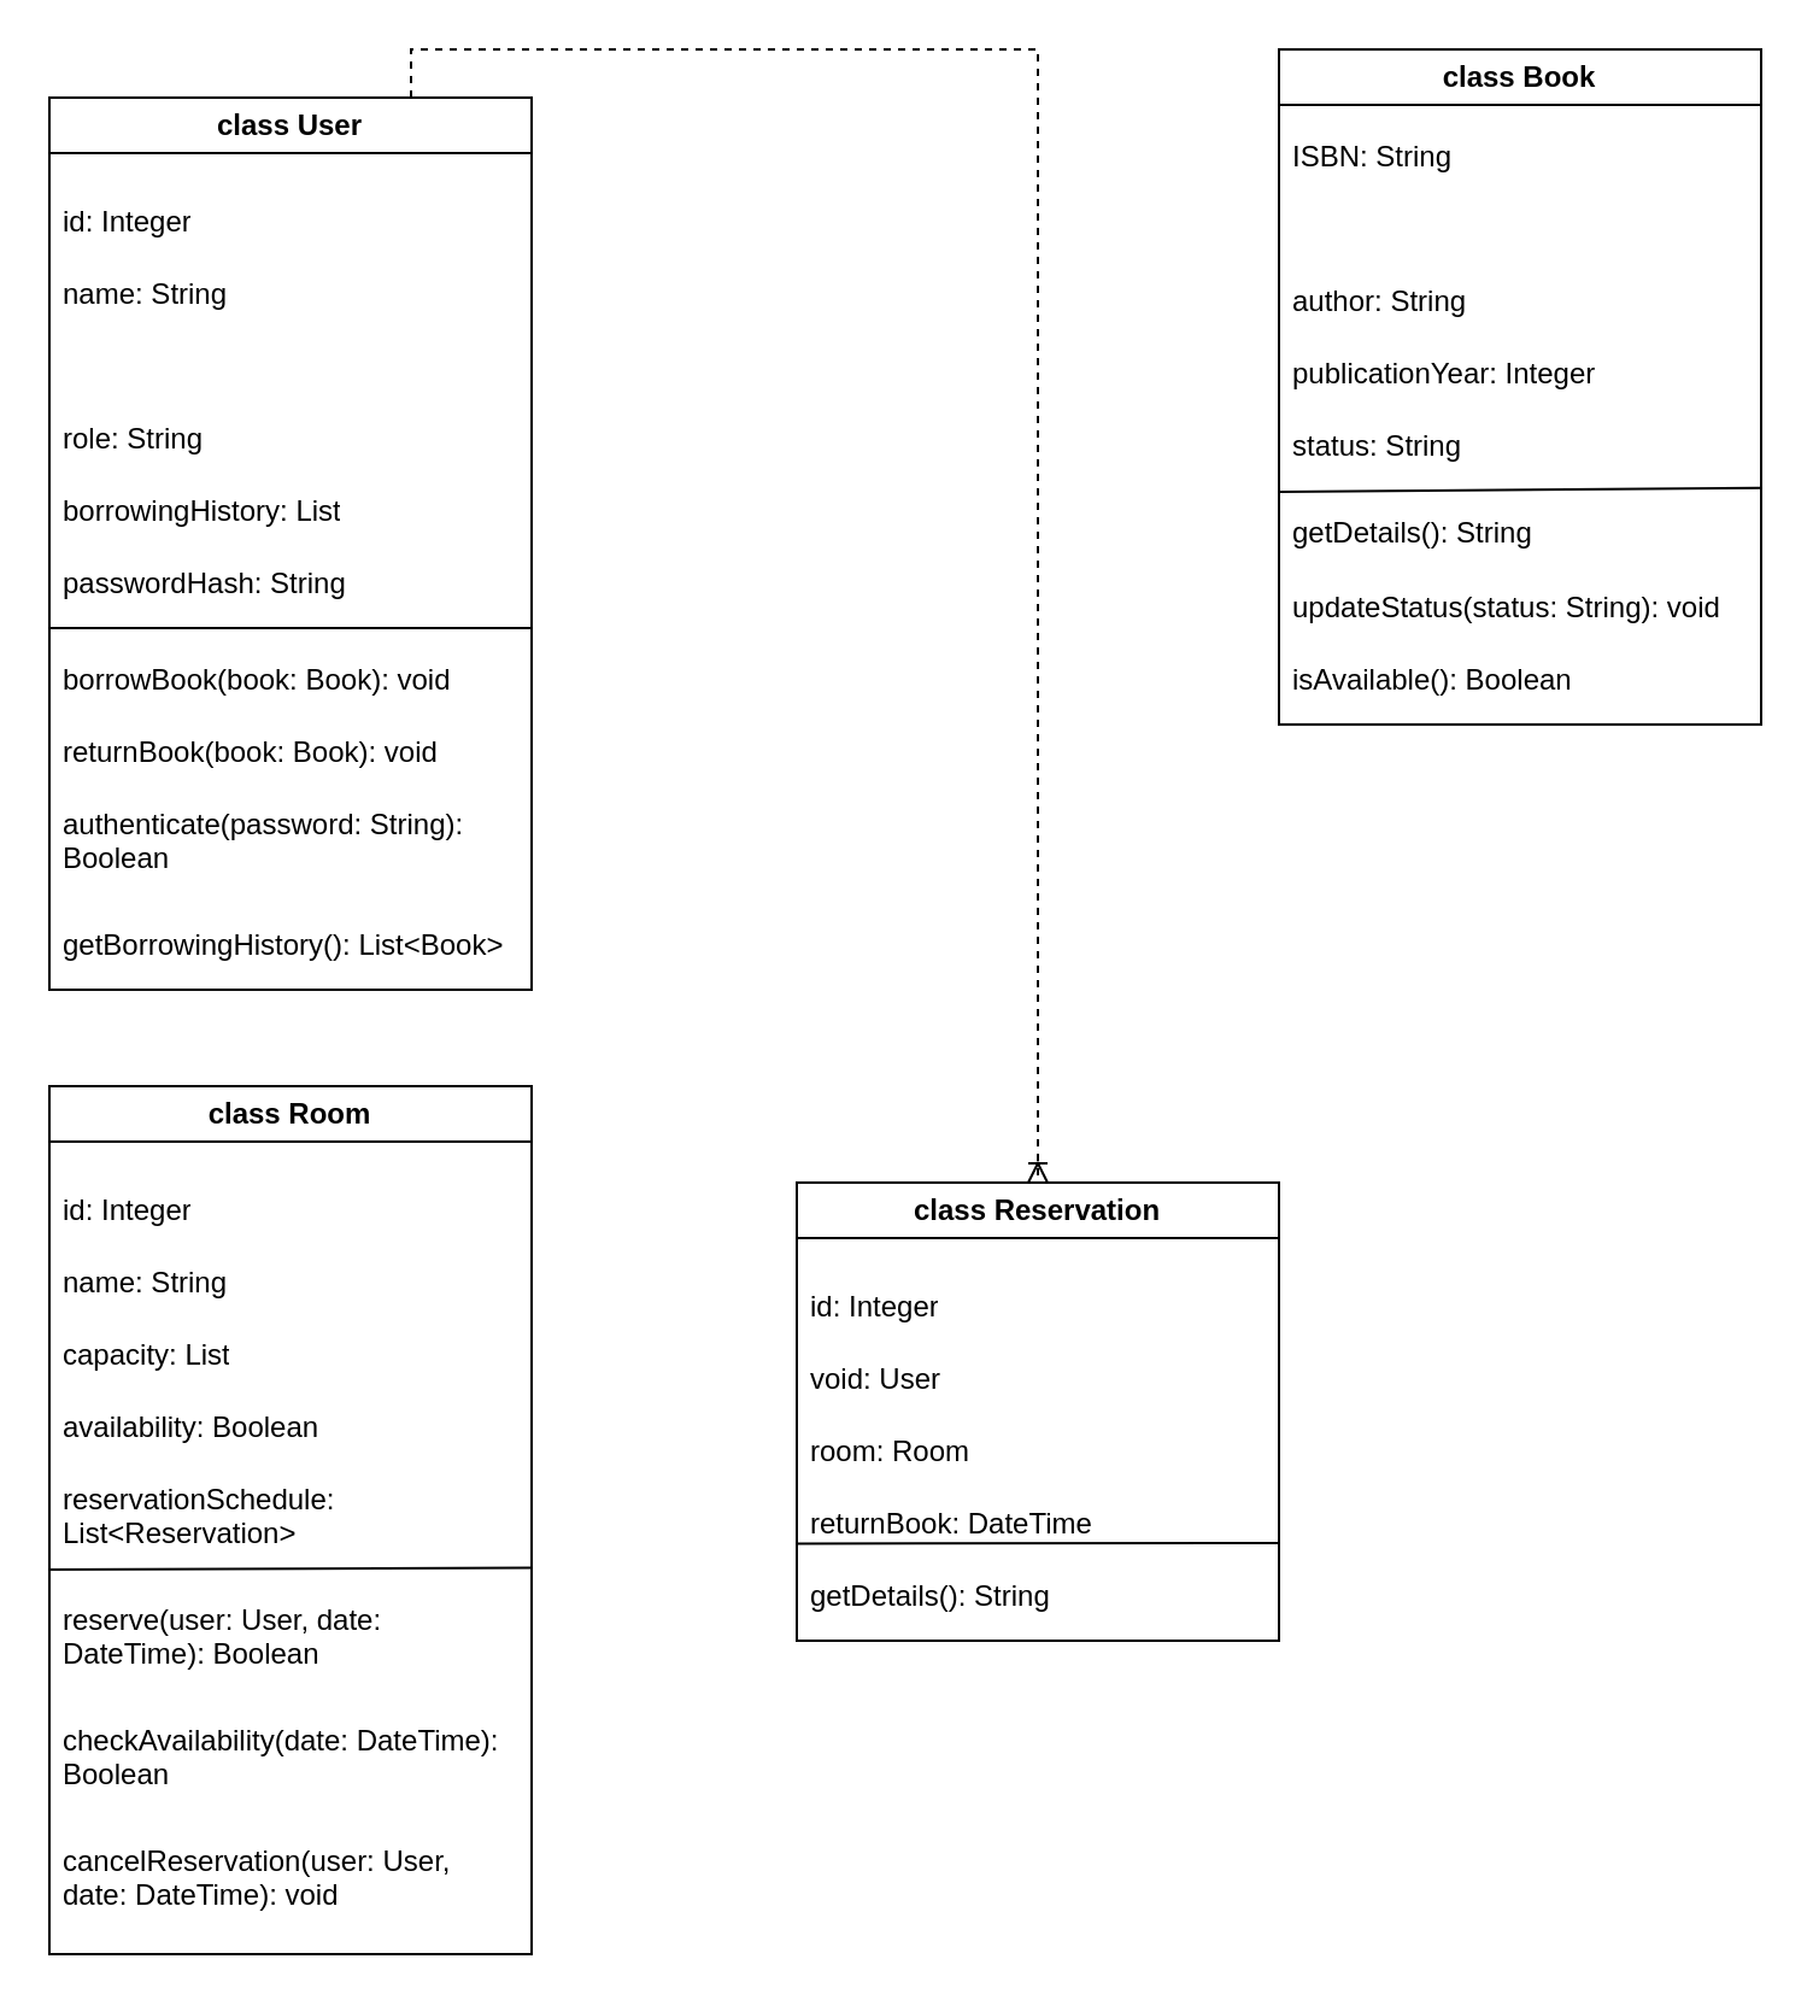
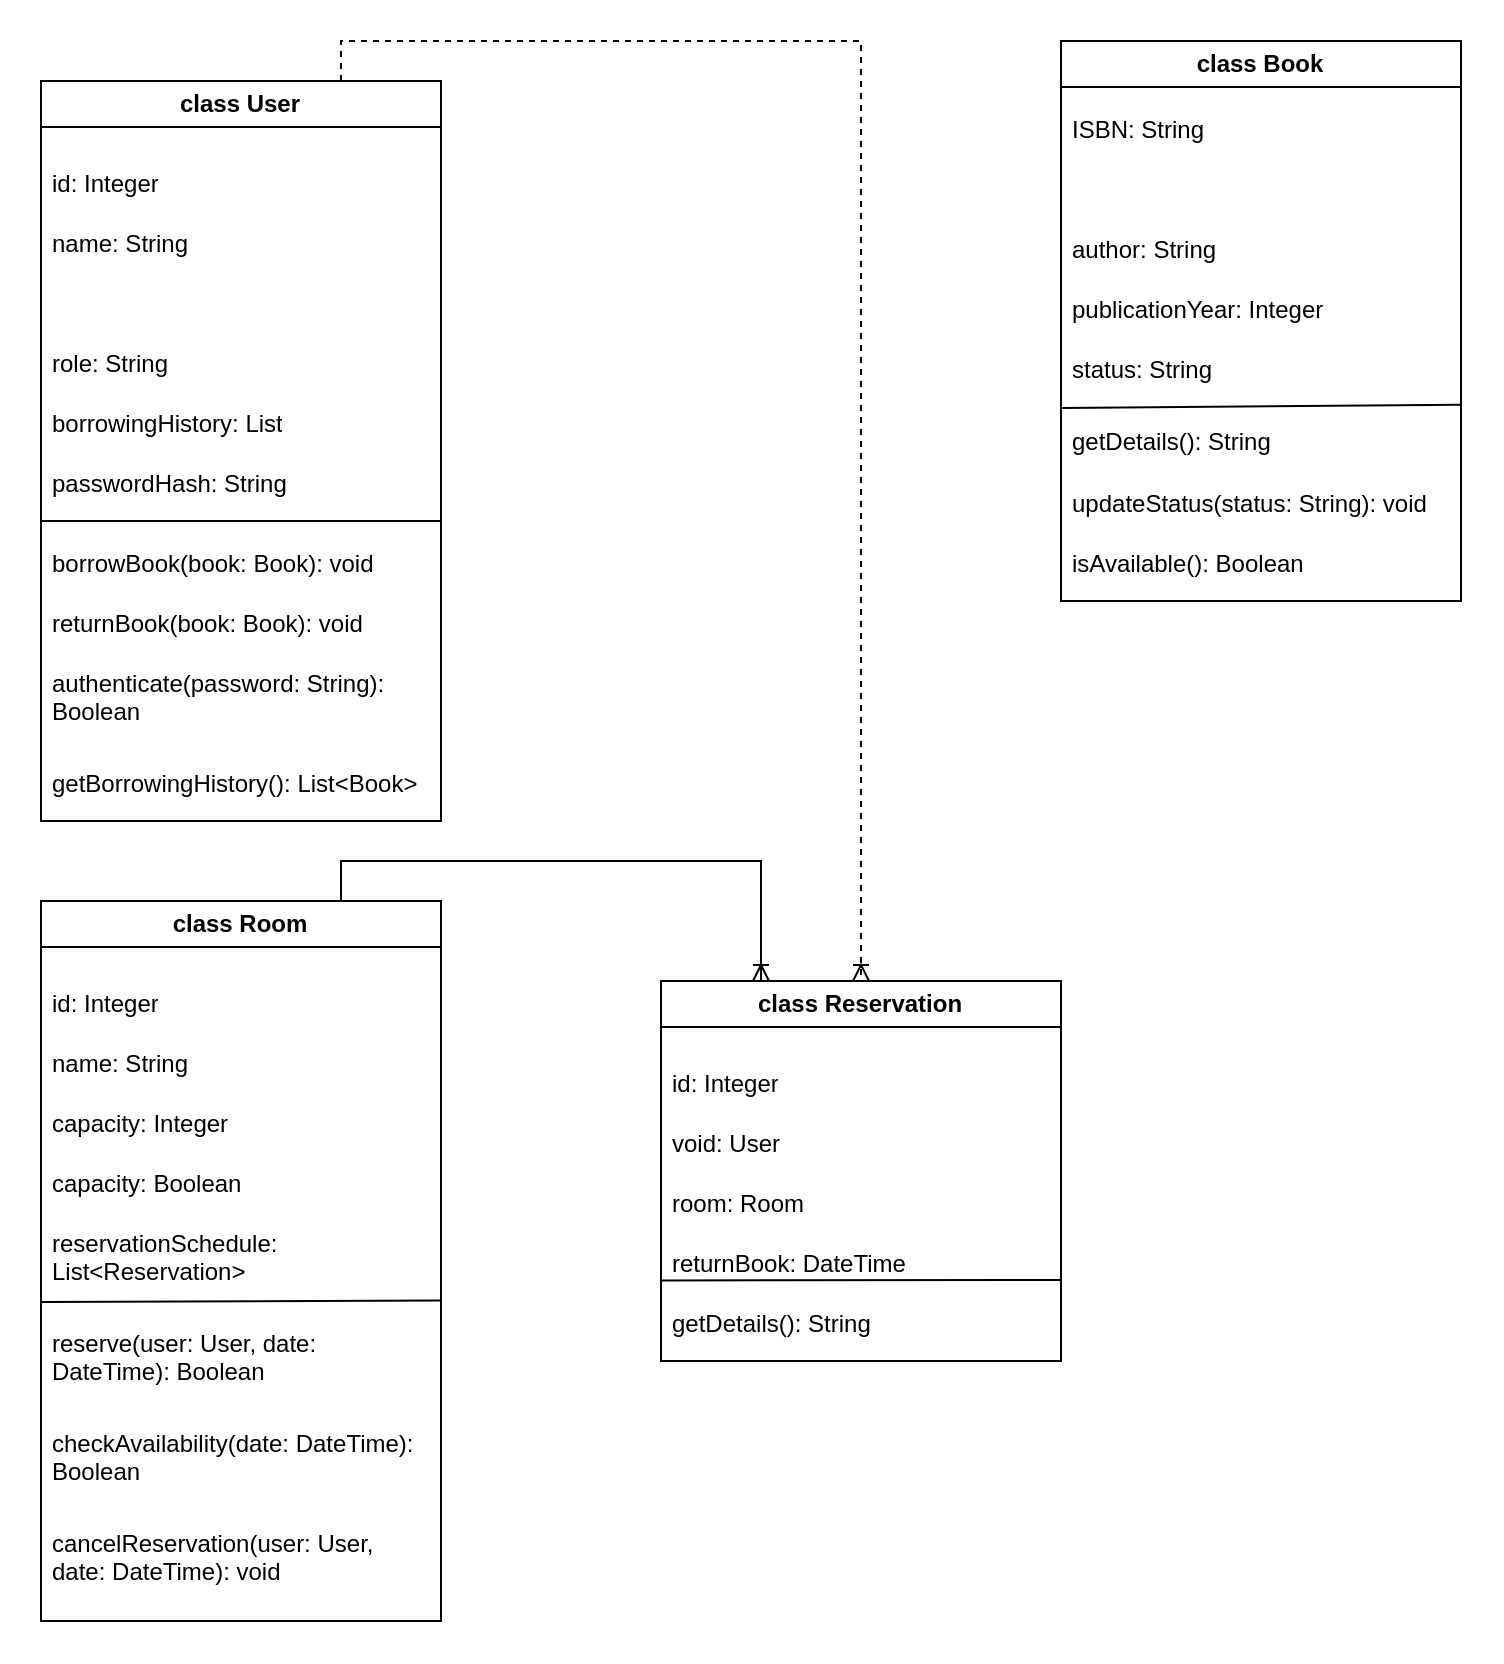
+ <mxCell id="40" style="edgeStyle=orthogonalEdgeStyle;rounded=0;orthogonalLoop=1;jettySize=auto;html=1;entryX=0.25;entryY=0;entryDx=0;entryDy=0;endArrow=ERoneToMany;endFill=0;exitX=0.75;exitY=0;exitDx=0;exitDy=0;" edge="1" parent="1" source="30" target="23"><mxGeometry relative="1" as="geometry" /></mxCell>
- <mxCell id="33" value="&lt;p style=&quot;white-space-collapse: preserve;&quot; dir=&quot;auto&quot;&gt;capacity: List&lt;/p&gt;" style="text;strokeColor=none;fillColor=none;align=left;verticalAlign=middle;spacingLeft=4;spacingRight=4;overflow=hidden;points=[[0,0.5],[1,0.5]];portConstraint=eastwest;rotatable=0;whiteSpace=wrap;html=1;" vertex="1" parent="30"><mxGeometry y="90" width="200" height="30" as="geometry" /></mxCell>
+ <mxCell id="33" value="&lt;p style=&quot;white-space-collapse: preserve;&quot; dir=&quot;auto&quot;&gt;capacity: Integer&lt;/p&gt;" style="text;strokeColor=none;fillColor=none;align=left;verticalAlign=middle;spacingLeft=4;spacingRight=4;overflow=hidden;points=[[0,0.5],[1,0.5]];portConstraint=eastwest;rotatable=0;whiteSpace=wrap;html=1;" vertex="1" parent="30"><mxGeometry y="90" width="200" height="30" as="geometry" /></mxCell>
- <mxCell id="34" value="&lt;p style=&quot;white-space-collapse: preserve;&quot; dir=&quot;auto&quot;&gt;availability: Boolean&lt;/p&gt;" style="text;strokeColor=none;fillColor=none;align=left;verticalAlign=middle;spacingLeft=4;spacingRight=4;overflow=hidden;points=[[0,0.5],[1,0.5]];portConstraint=eastwest;rotatable=0;whiteSpace=wrap;html=1;" vertex="1" parent="30"><mxGeometry y="120" width="200" height="30" as="geometry" /></mxCell>
+ <mxCell id="34" value="&lt;p style=&quot;white-space-collapse: preserve;&quot; dir=&quot;auto&quot;&gt;capacity: Boolean&lt;/p&gt;" style="text;strokeColor=none;fillColor=none;align=left;verticalAlign=middle;spacingLeft=4;spacingRight=4;overflow=hidden;points=[[0,0.5],[1,0.5]];portConstraint=eastwest;rotatable=0;whiteSpace=wrap;html=1;" vertex="1" parent="30"><mxGeometry y="120" width="200" height="30" as="geometry" /></mxCell>
